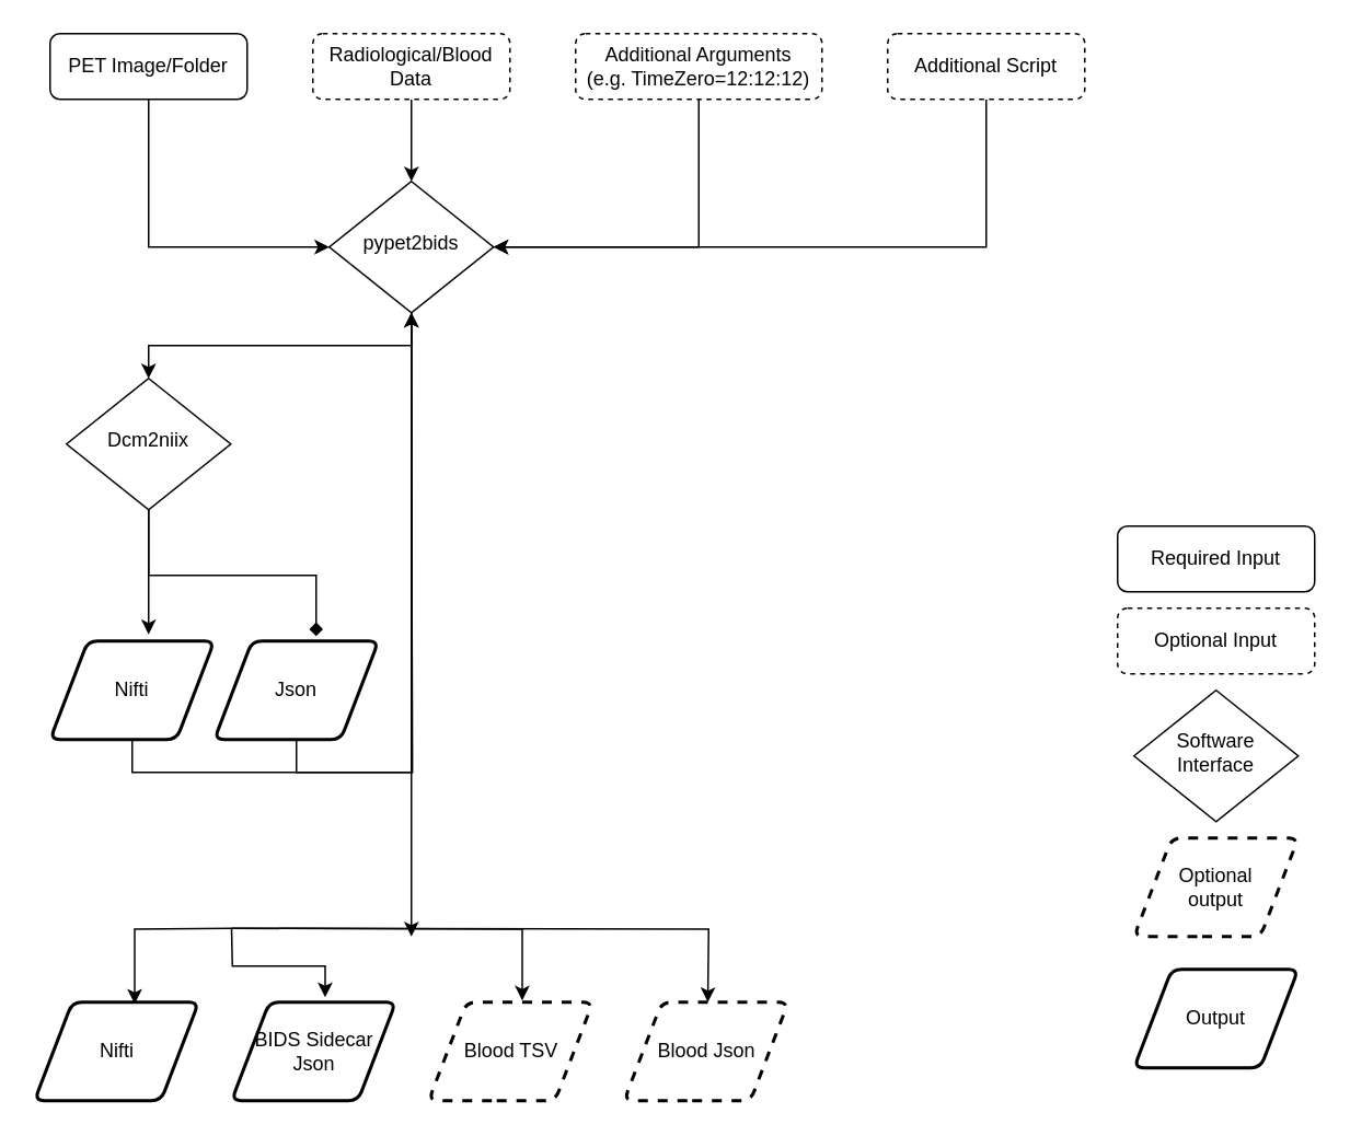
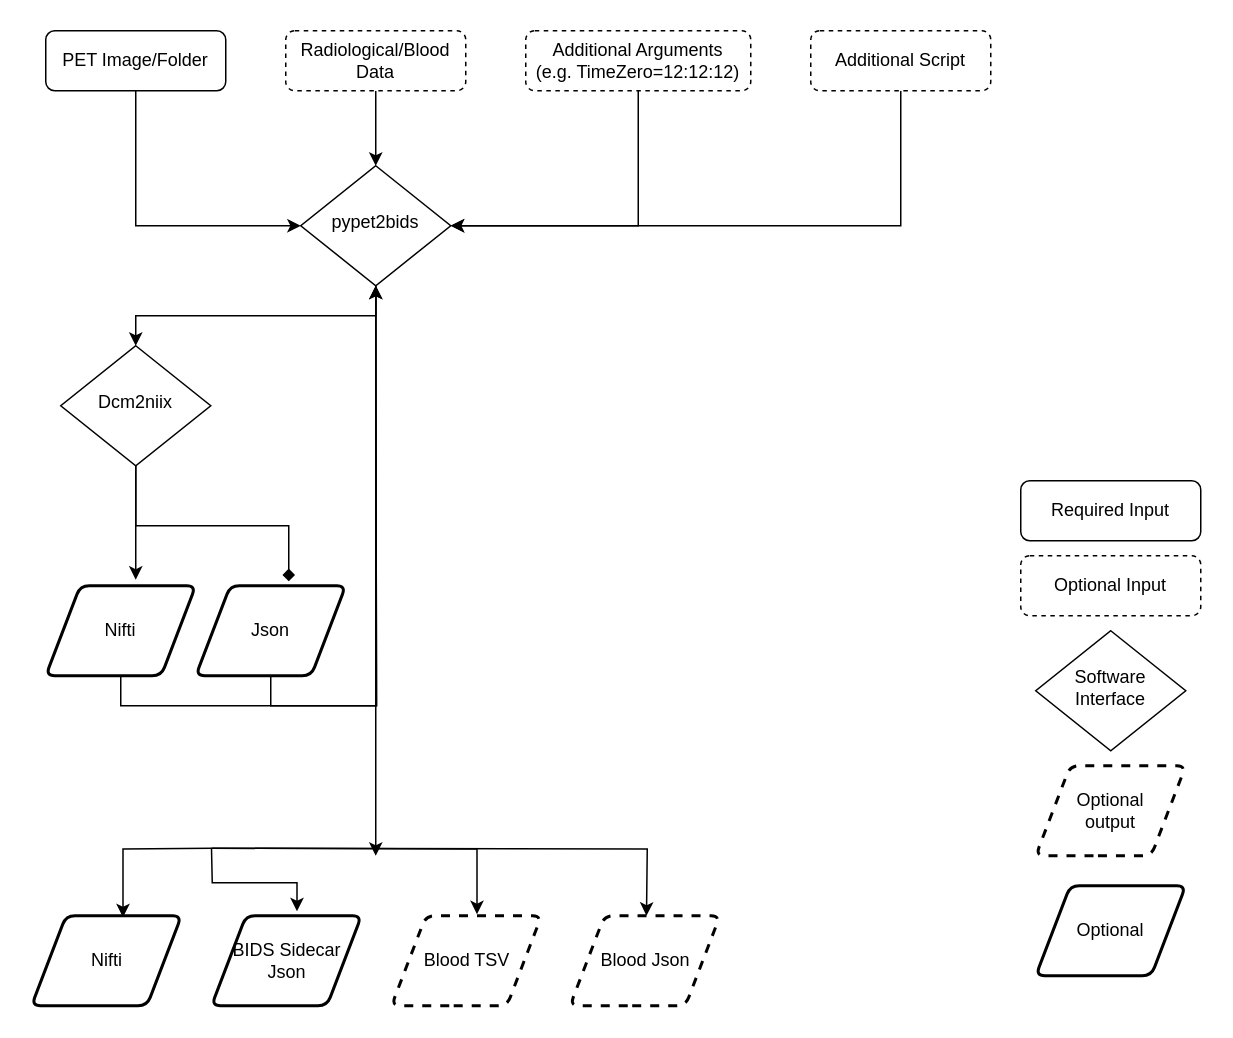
- <mxCell id="32" value="Output" style="shape=parallelogram;html=1;strokeWidth=2;perimeter=parallelogramPerimeter;whiteSpace=wrap;rounded=1;arcSize=12;size=0.23;" vertex="1" parent="1"><mxGeometry x="690" y="590" width="100" height="60" as="geometry" /></mxCell>
+ <mxCell id="32" value="Optional" style="shape=parallelogram;html=1;strokeWidth=2;perimeter=parallelogramPerimeter;whiteSpace=wrap;rounded=1;arcSize=12;size=0.23;" vertex="1" parent="1"><mxGeometry x="690" y="590" width="100" height="60" as="geometry" /></mxCell>
